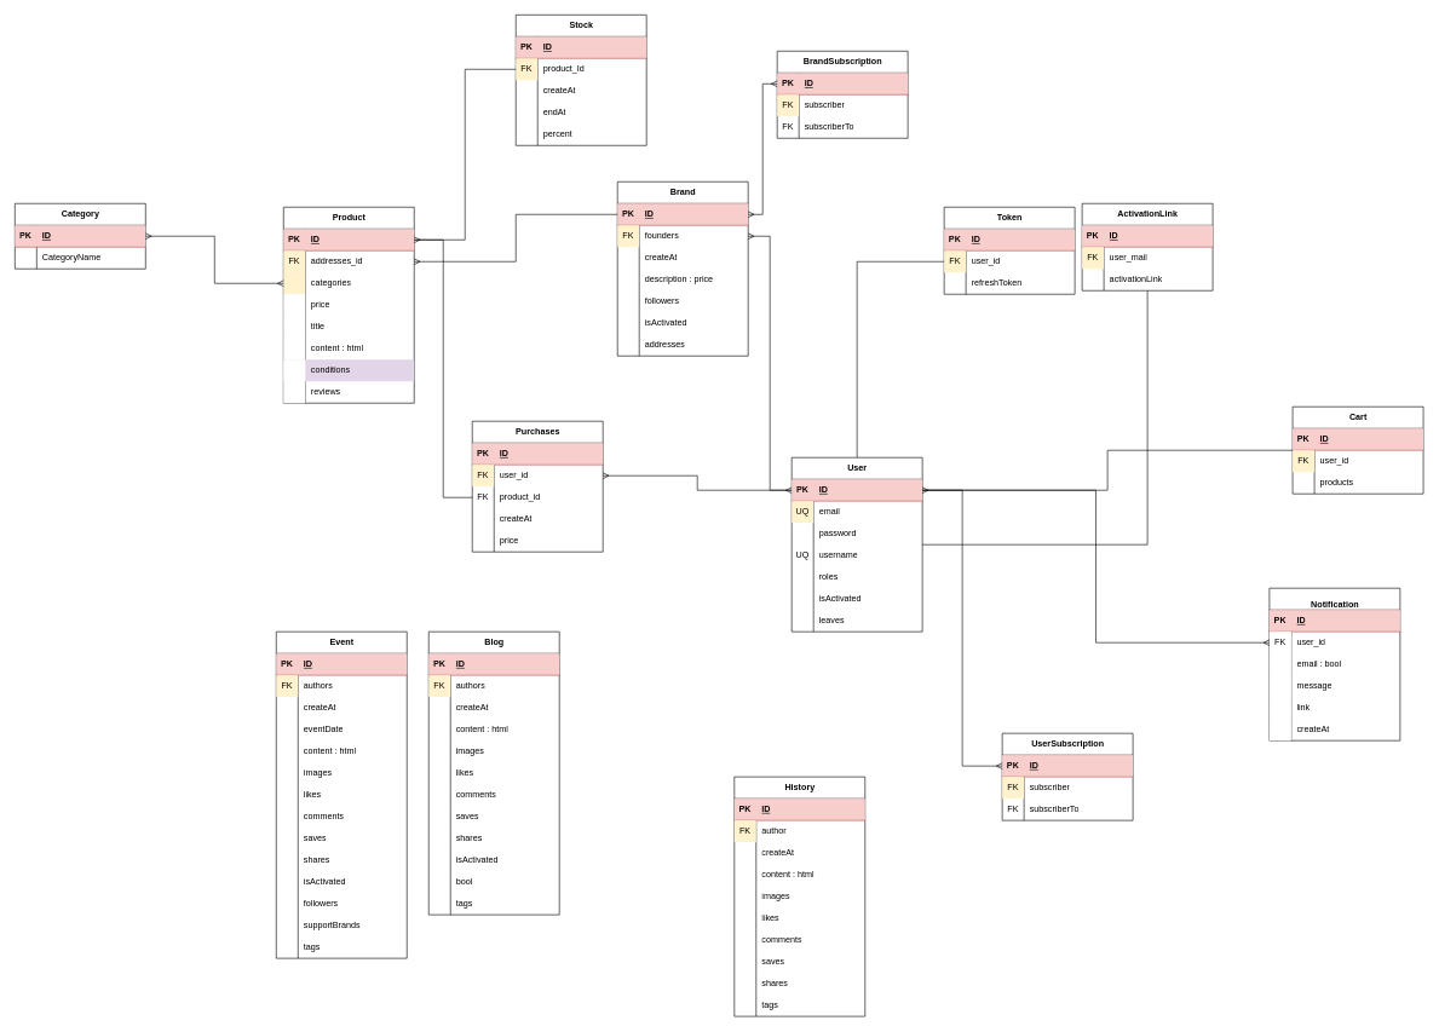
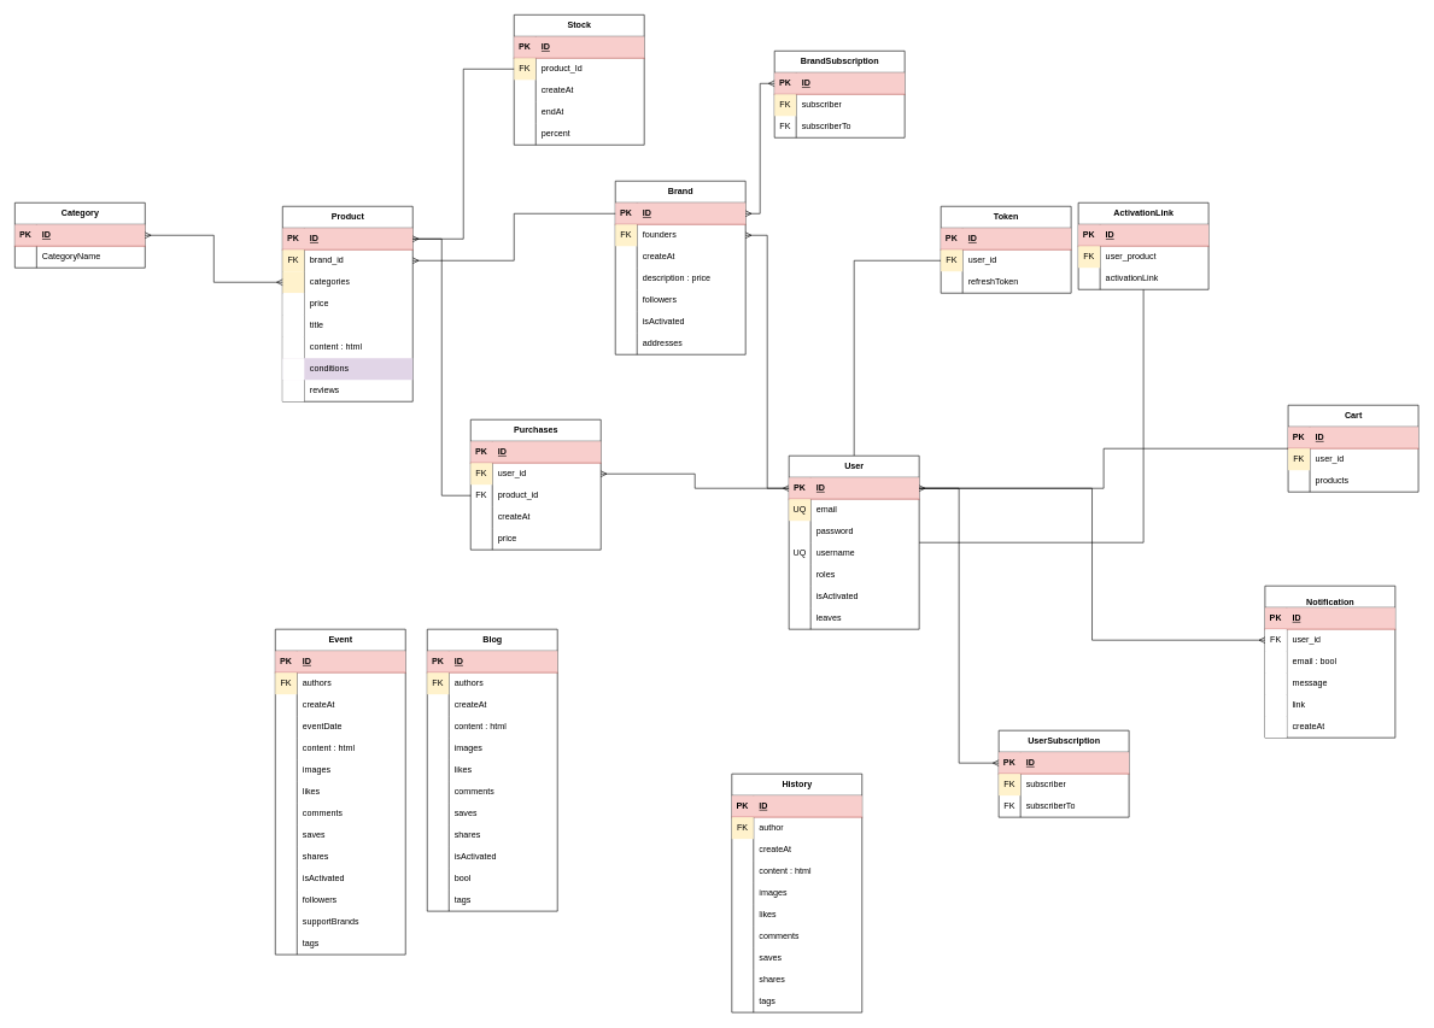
- <mxCell id="210" value="user_mail" style="shape=partialRectangle;connectable=0;fillColor=none;top=0;left=0;bottom=0;right=0;align=left;spacingLeft=6;overflow=hidden;whiteSpace=wrap;html=1;" vertex="1" parent="208"><mxGeometry x="30" width="150" height="30" as="geometry"><mxRectangle width="150" height="30" as="alternateBounds" /></mxGeometry></mxCell>
+ <mxCell id="210" value="user_product" style="shape=partialRectangle;connectable=0;fillColor=none;top=0;left=0;bottom=0;right=0;align=left;spacingLeft=6;overflow=hidden;whiteSpace=wrap;html=1;" vertex="1" parent="208"><mxGeometry x="30" width="150" height="30" as="geometry"><mxRectangle width="150" height="30" as="alternateBounds" /></mxGeometry></mxCell>
- <mxCell id="166" value="addresses_id" style="shape=partialRectangle;connectable=0;fillColor=none;top=0;left=0;bottom=0;right=0;align=left;spacingLeft=6;overflow=hidden;whiteSpace=wrap;html=1;" vertex="1" parent="164"><mxGeometry x="30" width="150" height="30" as="geometry"><mxRectangle width="150" height="30" as="alternateBounds" /></mxGeometry></mxCell>
+ <mxCell id="166" value="brand_id" style="shape=partialRectangle;connectable=0;fillColor=none;top=0;left=0;bottom=0;right=0;align=left;spacingLeft=6;overflow=hidden;whiteSpace=wrap;html=1;" vertex="1" parent="164"><mxGeometry x="30" width="150" height="30" as="geometry"><mxRectangle width="150" height="30" as="alternateBounds" /></mxGeometry></mxCell>
